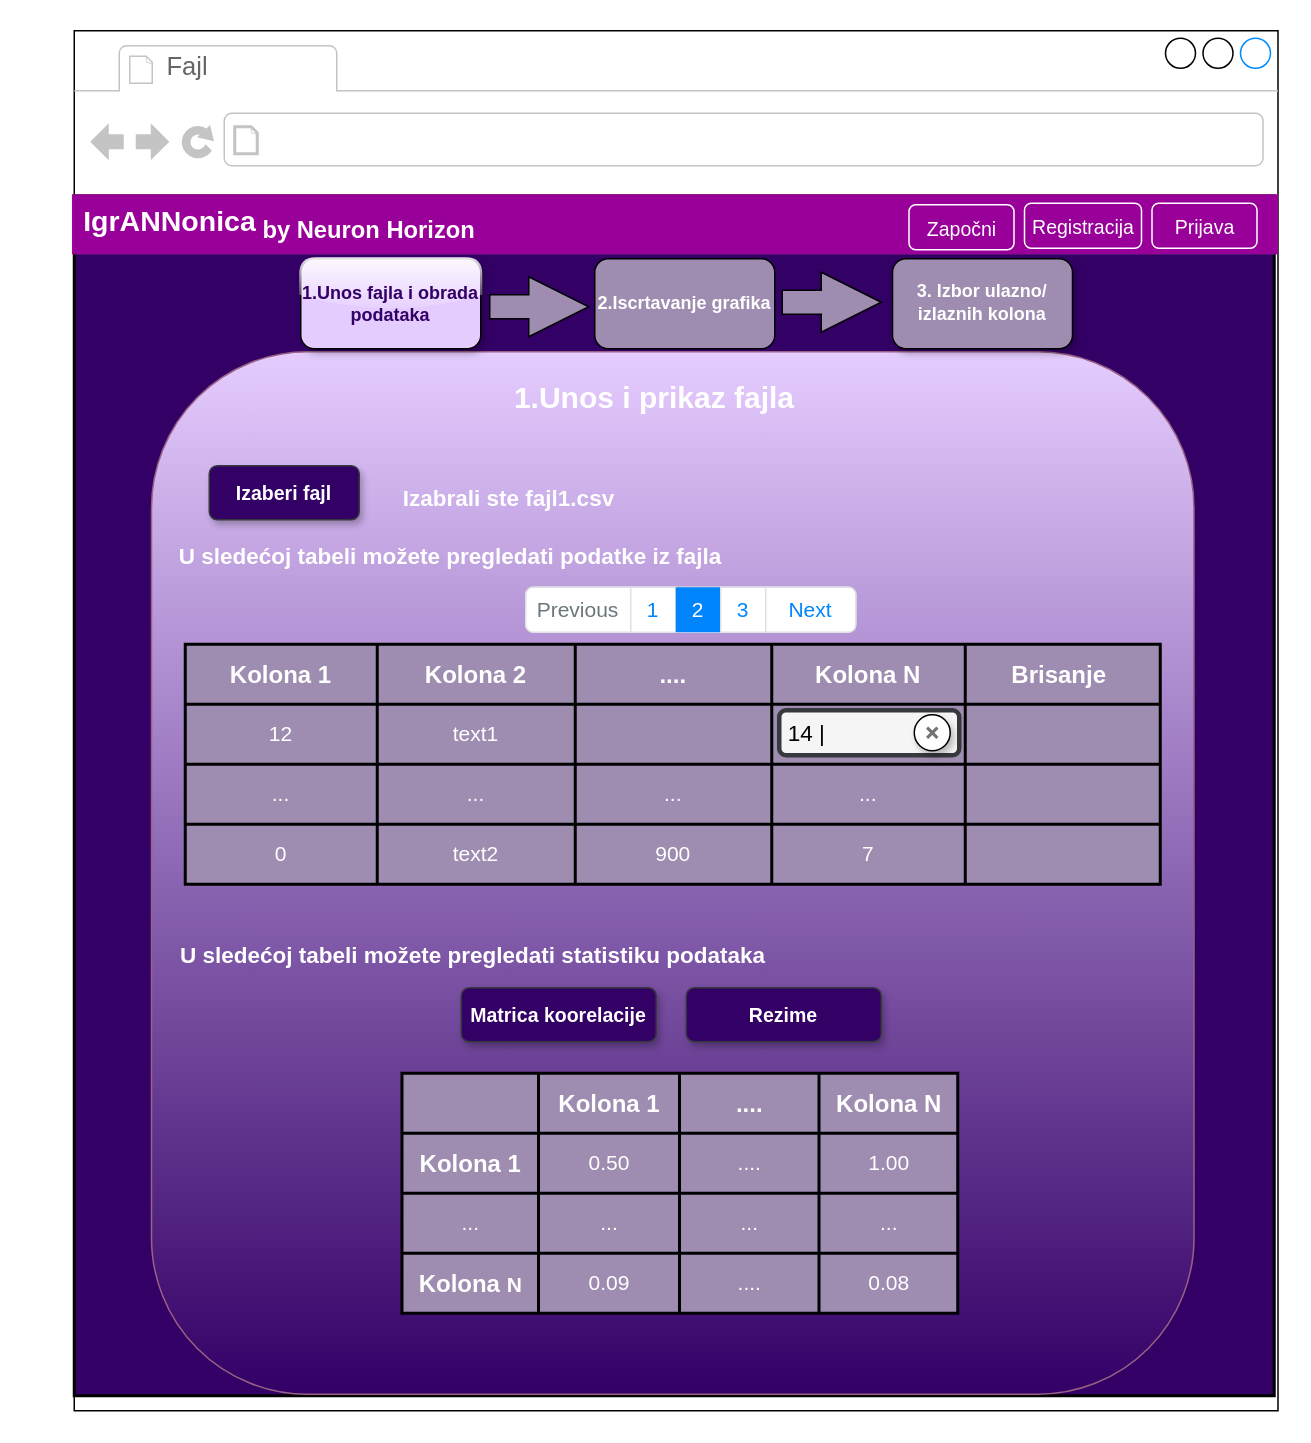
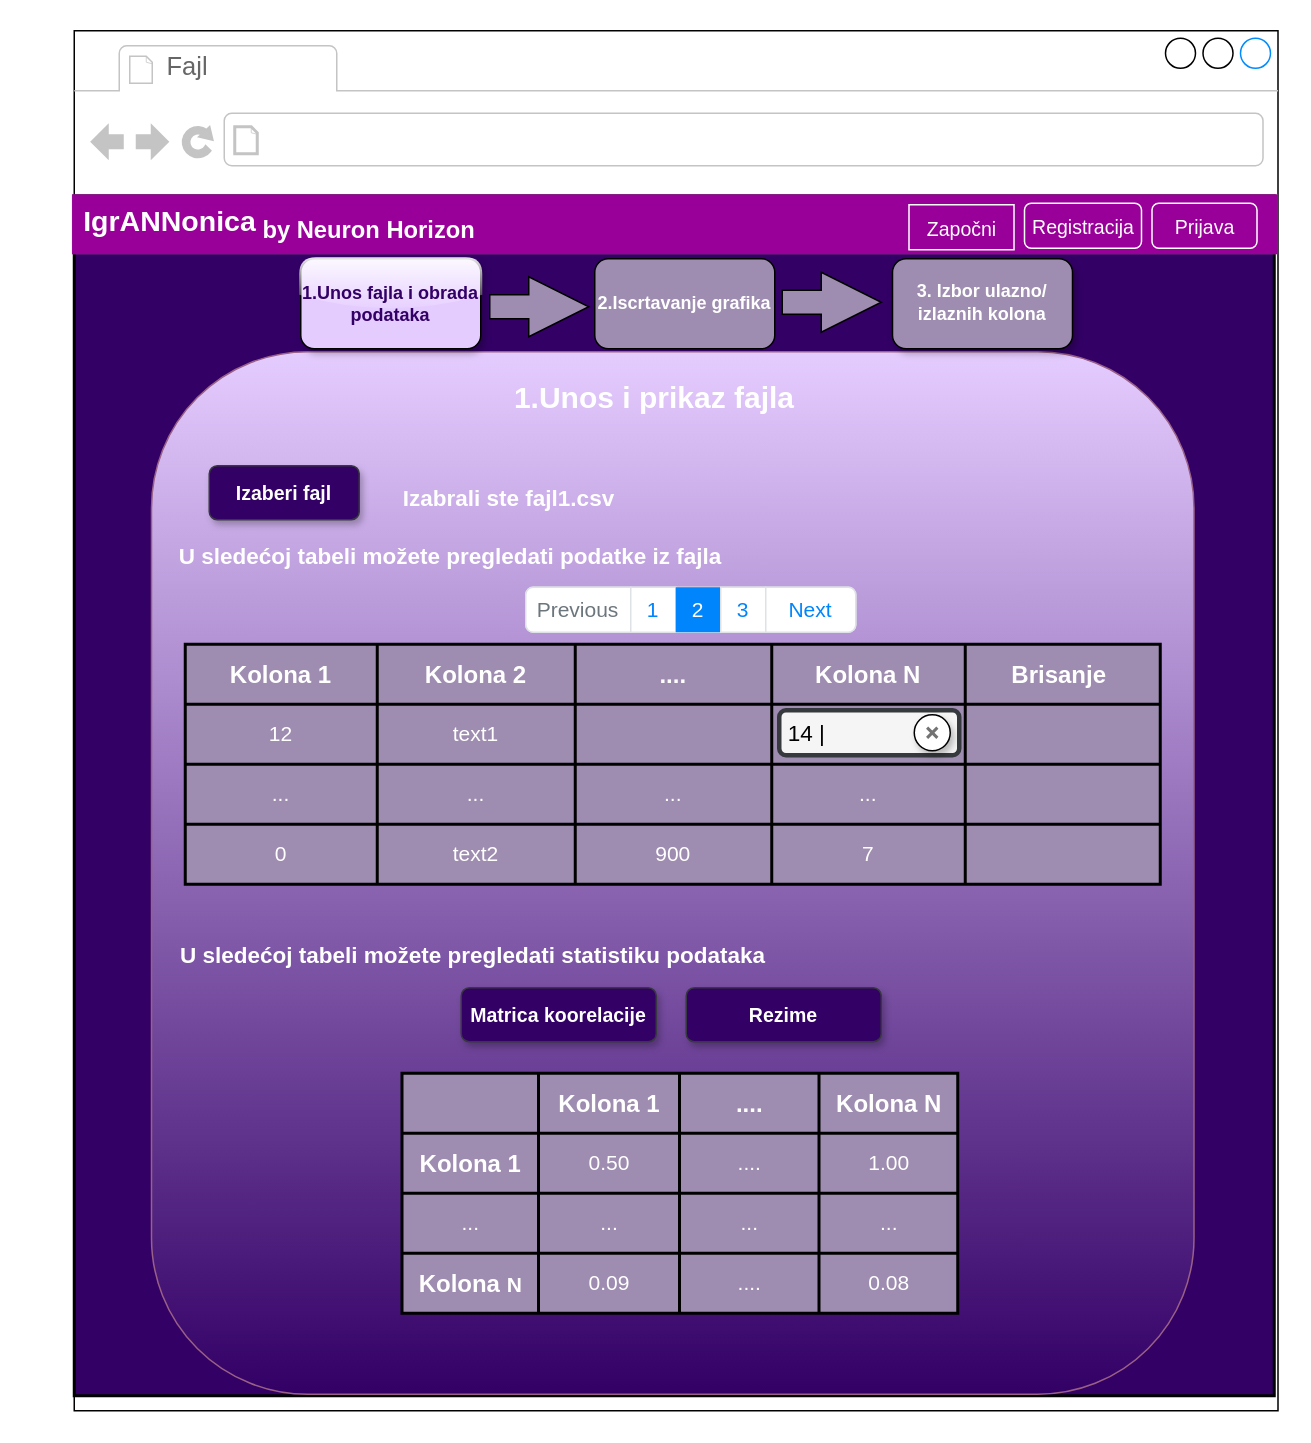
- <mxCell id="84" value="&lt;span style=&quot;color: rgb(255 , 255 , 255) ; font-size: 13px&quot;&gt;Započni&lt;/span&gt;" style="rounded=1;whiteSpace=wrap;html=1;labelBackgroundColor=none;fontSize=15;strokeColor=#FFFFFF;strokeWidth=1;fillColor=none;gradientColor=none;" vertex="1" parent="2"><mxGeometry x="556.5" y="116" width="70" height="30" as="geometry" /></mxCell>
+ <mxCell id="84" value="&lt;span style=&quot;color: rgb(255 , 255 , 255) ; font-size: 13px&quot;&gt;Započni&lt;/span&gt;" style="whiteSpace=wrap;html=1;labelBackgroundColor=none;fontSize=15;strokeColor=#FFFFFF;strokeWidth=1;fillColor=none;gradientColor=none;rounded=0;" vertex="1" parent="2"><mxGeometry x="556.5" y="116" width="70" height="30" as="geometry" /></mxCell>
